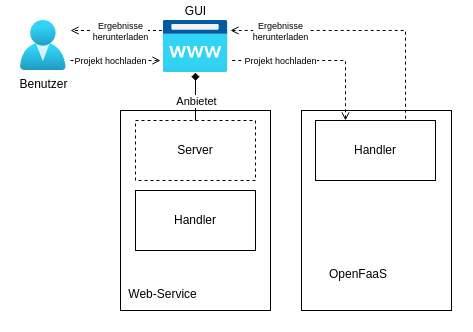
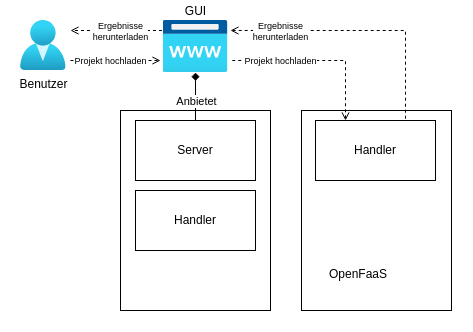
- <mxCell id="6" value="Server" style="rounded=0;whiteSpace=wrap;html=1;fillColor=none;dashed=1;" vertex="1" parent="1"><mxGeometry x="135" y="120" width="120" height="60" as="geometry" /></mxCell>
+ <mxCell id="6" value="Server" style="rounded=0;whiteSpace=wrap;html=1;fillColor=none;" vertex="1" parent="1"><mxGeometry x="135" y="120" width="120" height="60" as="geometry" /></mxCell>
- <mxCell id="8" value="Web-Service" style="text;html=1;strokeColor=none;fillColor=none;align=center;verticalAlign=middle;whiteSpace=wrap;rounded=0;" vertex="1" parent="1"><mxGeometry x="125" y="279" width="75" height="30" as="geometry" /></mxCell>
